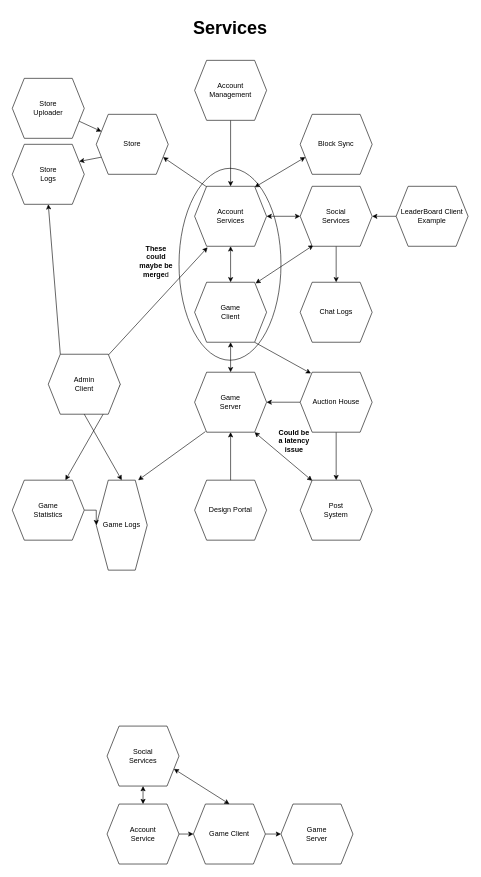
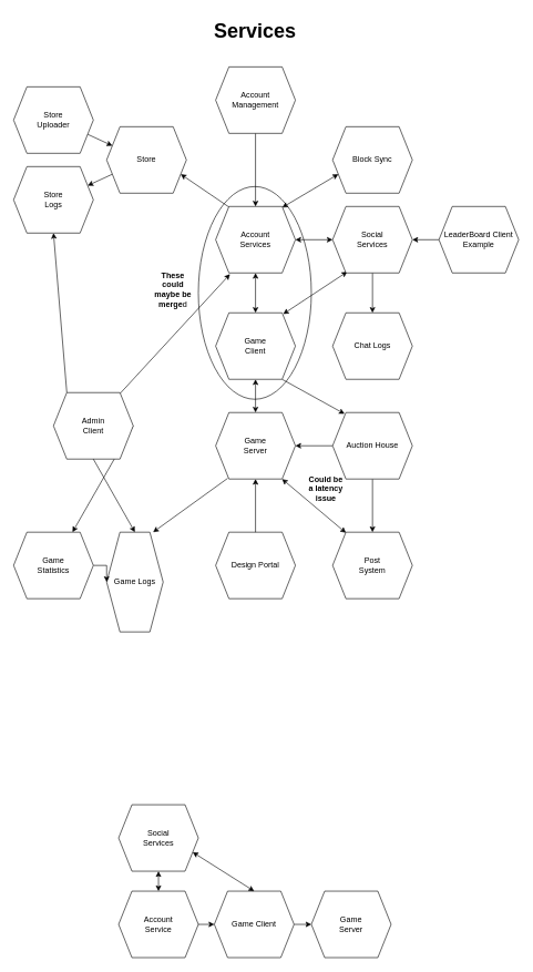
- <mxCell id="49" value="Store&lt;br&gt;Logs" style="shape=hexagon;perimeter=hexagonPerimeter2;whiteSpace=wrap;html=1;fixedSize=1;" vertex="1" parent="1"><mxGeometry x="20" y="240" width="120" height="100" as="geometry" /></mxCell>
+ <mxCell id="49" value="Store&lt;br&gt;Logs" style="shape=hexagon;perimeter=hexagonPerimeter2;whiteSpace=wrap;html=1;fixedSize=1;" vertex="1" parent="1"><mxGeometry x="20" y="250" width="120" height="100" as="geometry" /></mxCell>
